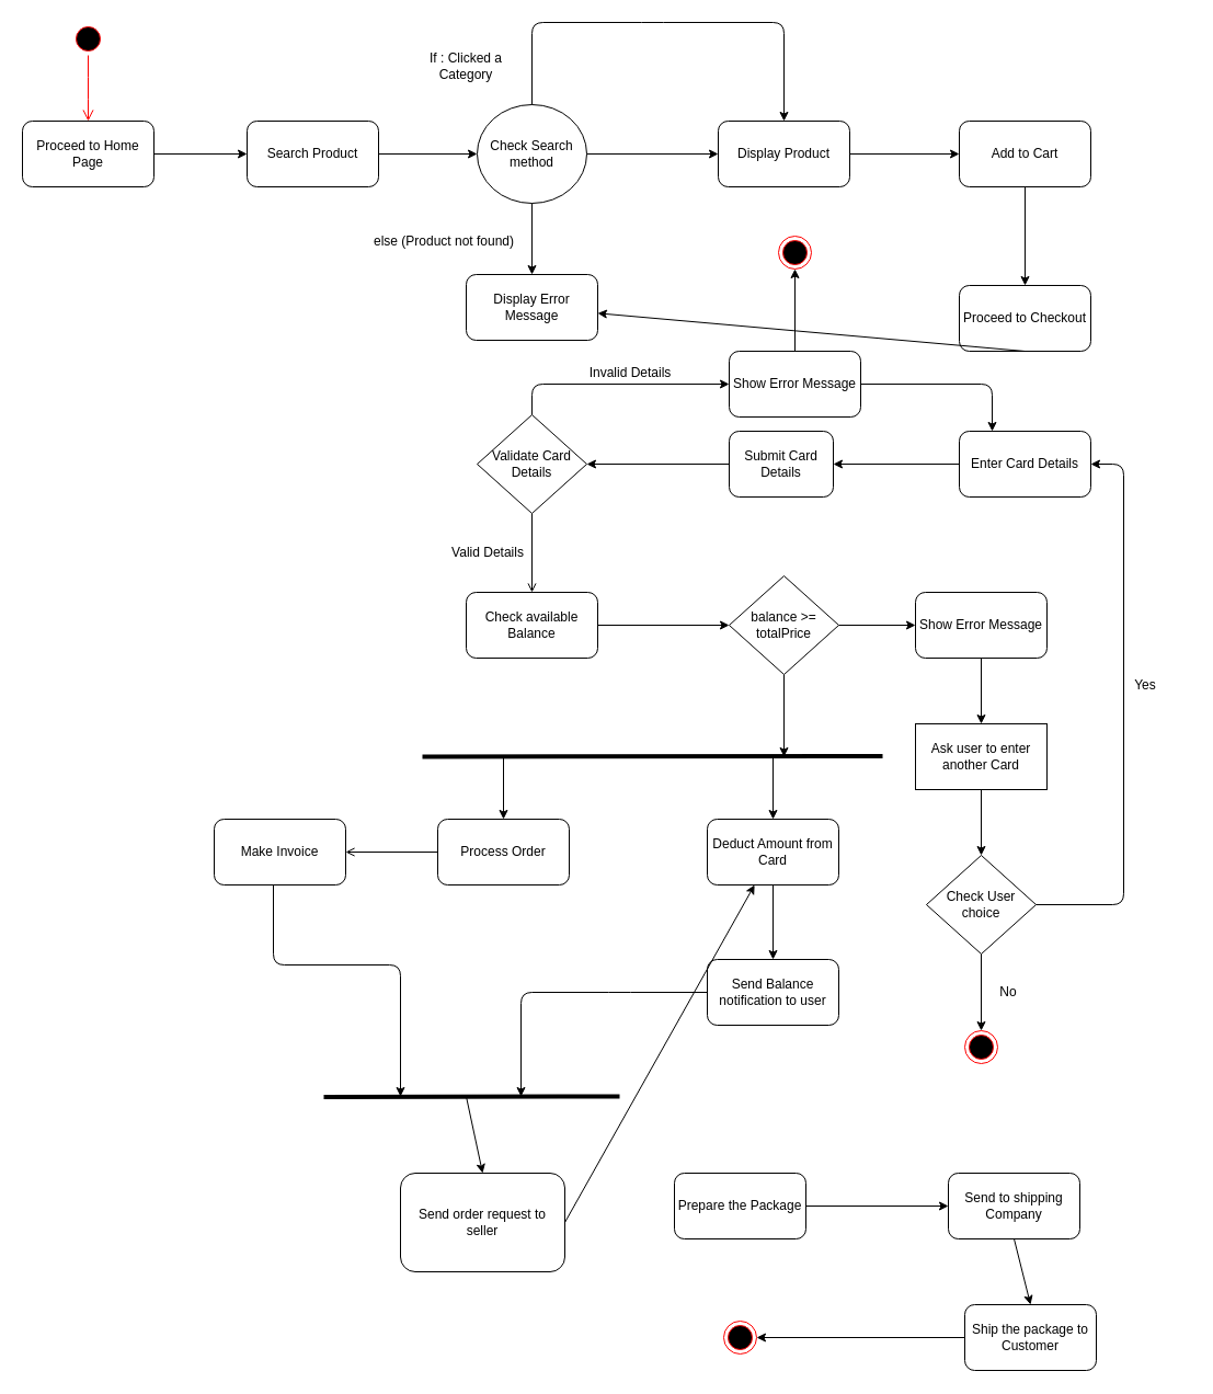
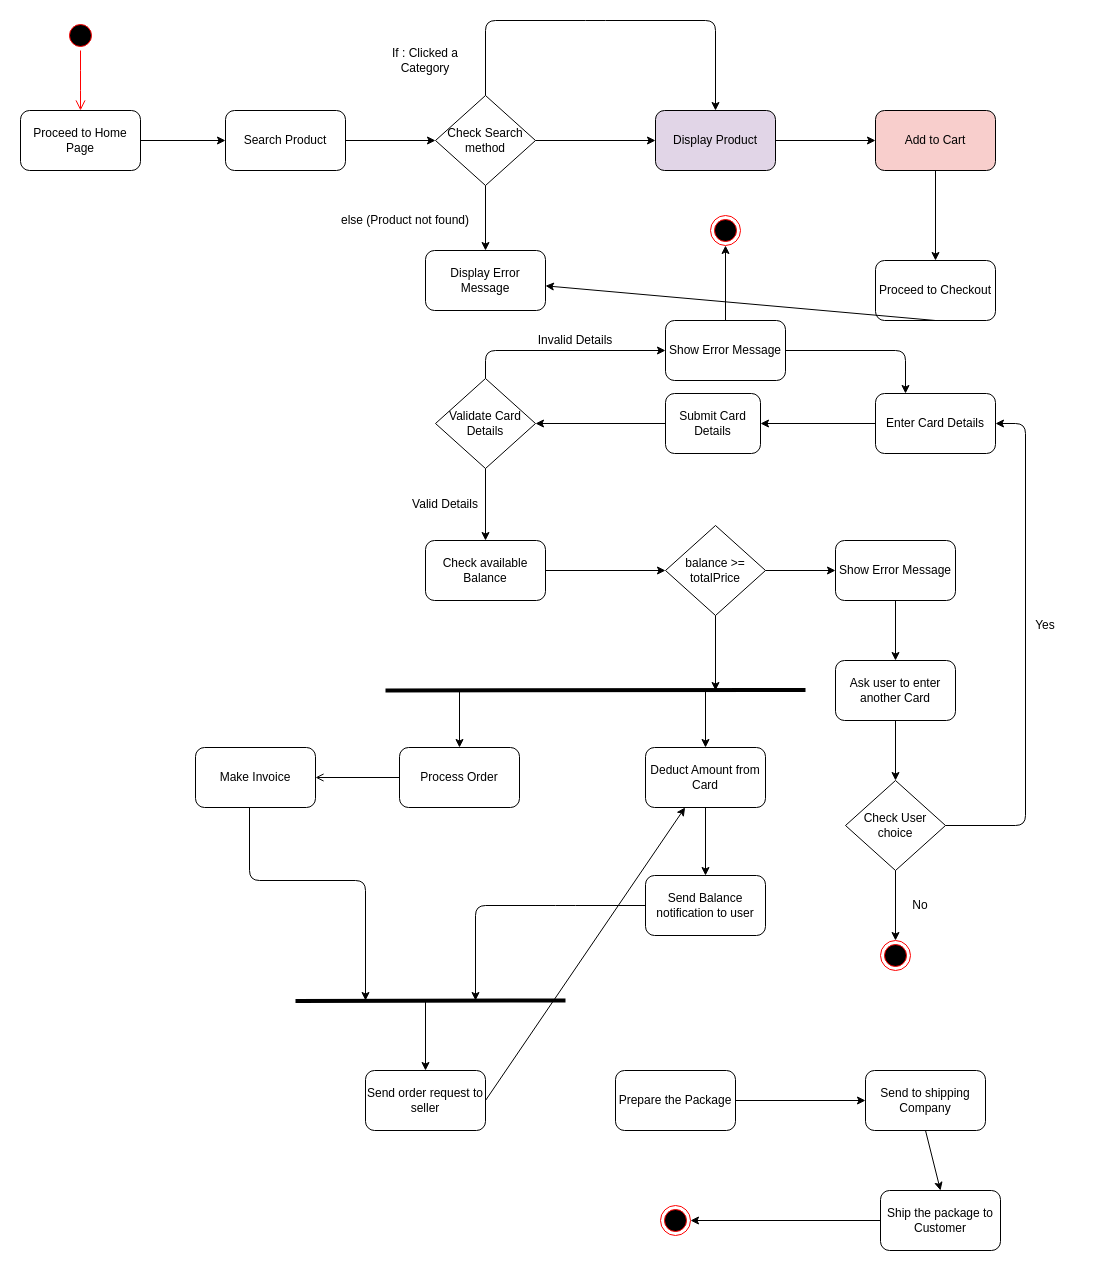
- <mxCell id="12" value="Check Search method" style="ellipse;whiteSpace=wrap;html=1;" vertex="1" parent="1"><mxGeometry x="435" y="95" width="100" height="90" as="geometry" /></mxCell>
+ <mxCell id="12" value="Check Search method" style="rhombus;whiteSpace=wrap;html=1;" vertex="1" parent="1"><mxGeometry x="435" y="95" width="100" height="90" as="geometry" /></mxCell>
- <mxCell id="8" value="Display Product" style="rounded=1;whiteSpace=wrap;html=1;" vertex="1" parent="1"><mxGeometry x="655" y="110" width="120" height="60" as="geometry" /></mxCell>
+ <mxCell id="8" value="Display Product" style="rounded=1;whiteSpace=wrap;html=1;fillColor=#e1d5e7;" vertex="1" parent="1"><mxGeometry x="655" y="110" width="120" height="60" as="geometry" /></mxCell>
- <mxCell id="19" value="Add to Cart" style="rounded=1;whiteSpace=wrap;html=1;" vertex="1" parent="1"><mxGeometry x="875" y="110" width="120" height="60" as="geometry" /></mxCell>
+ <mxCell id="19" value="Add to Cart" style="rounded=1;whiteSpace=wrap;html=1;fillColor=#f8cecc;" vertex="1" parent="1"><mxGeometry x="875" y="110" width="120" height="60" as="geometry" /></mxCell>
- <mxCell id="33" value="" style="endArrow=open;html=1;entryX=0.5;entryY=0;entryDx=0;entryDy=0;exitX=0.5;exitY=1;exitDx=0;exitDy=0;" edge="1" parent="1" source="25" target="32"><mxGeometry width="50" height="50" relative="1" as="geometry"><mxPoint x="434" y="453" as="sourcePoint" /><mxPoint x="434" y="518" as="targetPoint" /></mxGeometry></mxCell>
+ <mxCell id="33" value="" style="endArrow=classic;html=1;entryX=0.5;entryY=0;entryDx=0;entryDy=0;exitX=0.5;exitY=1;exitDx=0;exitDy=0;" edge="1" parent="1" source="25" target="32"><mxGeometry width="50" height="50" relative="1" as="geometry"><mxPoint x="434" y="453" as="sourcePoint" /><mxPoint x="434" y="518" as="targetPoint" /></mxGeometry></mxCell>
- <mxCell id="40" value="Ask user to enter another Card" style="whiteSpace=wrap;html=1;rounded=0;" vertex="1" parent="1"><mxGeometry x="835" y="660" width="120" height="60" as="geometry" /></mxCell>
+ <mxCell id="40" value="Ask user to enter another Card" style="rounded=1;whiteSpace=wrap;html=1;" vertex="1" parent="1"><mxGeometry x="835" y="660" width="120" height="60" as="geometry" /></mxCell>
- <mxCell id="59" value="Send order request to seller" style="rounded=1;whiteSpace=wrap;html=1;" vertex="1" parent="1"><mxGeometry x="365" y="1070" width="150" height="90" as="geometry" /></mxCell>
+ <mxCell id="59" value="Send order request to seller" style="rounded=1;whiteSpace=wrap;html=1;" vertex="1" parent="1"><mxGeometry x="365" y="1070" width="120" height="60" as="geometry" /></mxCell>
